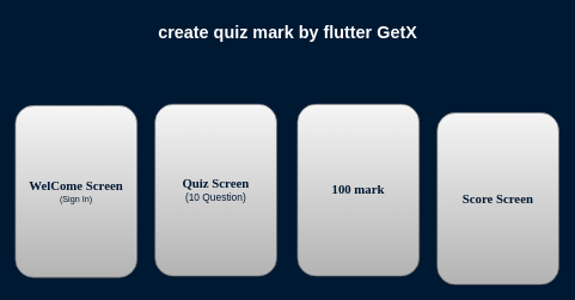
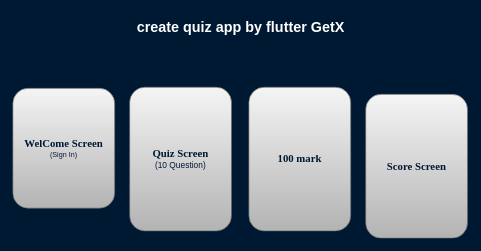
- <mxCell id="2" value="&lt;h1 class=&quot;title style-scope ytd-video-primary-info-renderer&quot;&gt;&lt;span dir=&quot;auto&quot; class=&quot;style-scope yt-formatted-string&quot;&gt;create quiz mark by flutter GetX&lt;/span&gt;&lt;/h1&gt;" style="text;html=1;align=center;verticalAlign=middle;resizable=0;points=[];autosize=1;strokeColor=none;fontColor=#FFFFFF;" vertex="1" parent="1"><mxGeometry x="221" y="20" width="357" height="50" as="geometry" /></mxCell>
+ <mxCell id="2" value="&lt;h1 class=&quot;title style-scope ytd-video-primary-info-renderer&quot;&gt;&lt;span dir=&quot;auto&quot; class=&quot;style-scope yt-formatted-string&quot;&gt;create quiz app by flutter GetX&lt;/span&gt;&lt;/h1&gt;" style="text;html=1;align=center;verticalAlign=middle;resizable=0;points=[];autosize=1;strokeColor=none;fontColor=#FFFFFF;" vertex="1" parent="1"><mxGeometry x="221" y="20" width="357" height="50" as="geometry" /></mxCell>
- <mxCell id="3" value="&lt;font color=&quot;#001933&quot;&gt;&lt;font style=&quot;font-size: 18px&quot; face=&quot;Comic Sans MS&quot;&gt;&lt;b&gt;WelCome Screen&lt;br&gt;&lt;/b&gt;&lt;/font&gt;(Sign In)&lt;/font&gt;" style="rounded=1;whiteSpace=wrap;html=1;gradientColor=#b3b3b3;fillColor=#f5f5f5;strokeColor=#666666;" vertex="1" parent="1"><mxGeometry x="20" y="147" width="170" height="240" as="geometry" /></mxCell>
+ <mxCell id="3" value="&lt;font color=&quot;#001933&quot;&gt;&lt;font style=&quot;font-size: 18px&quot; face=&quot;Comic Sans MS&quot;&gt;&lt;b&gt;WelCome Screen&lt;br&gt;&lt;/b&gt;&lt;/font&gt;(Sign In)&lt;/font&gt;" style="rounded=1;whiteSpace=wrap;html=1;gradientColor=#b3b3b3;fillColor=#f5f5f5;strokeColor=#666666;" vertex="1" parent="1"><mxGeometry x="20" y="147" width="170" height="200" as="geometry" /></mxCell>
